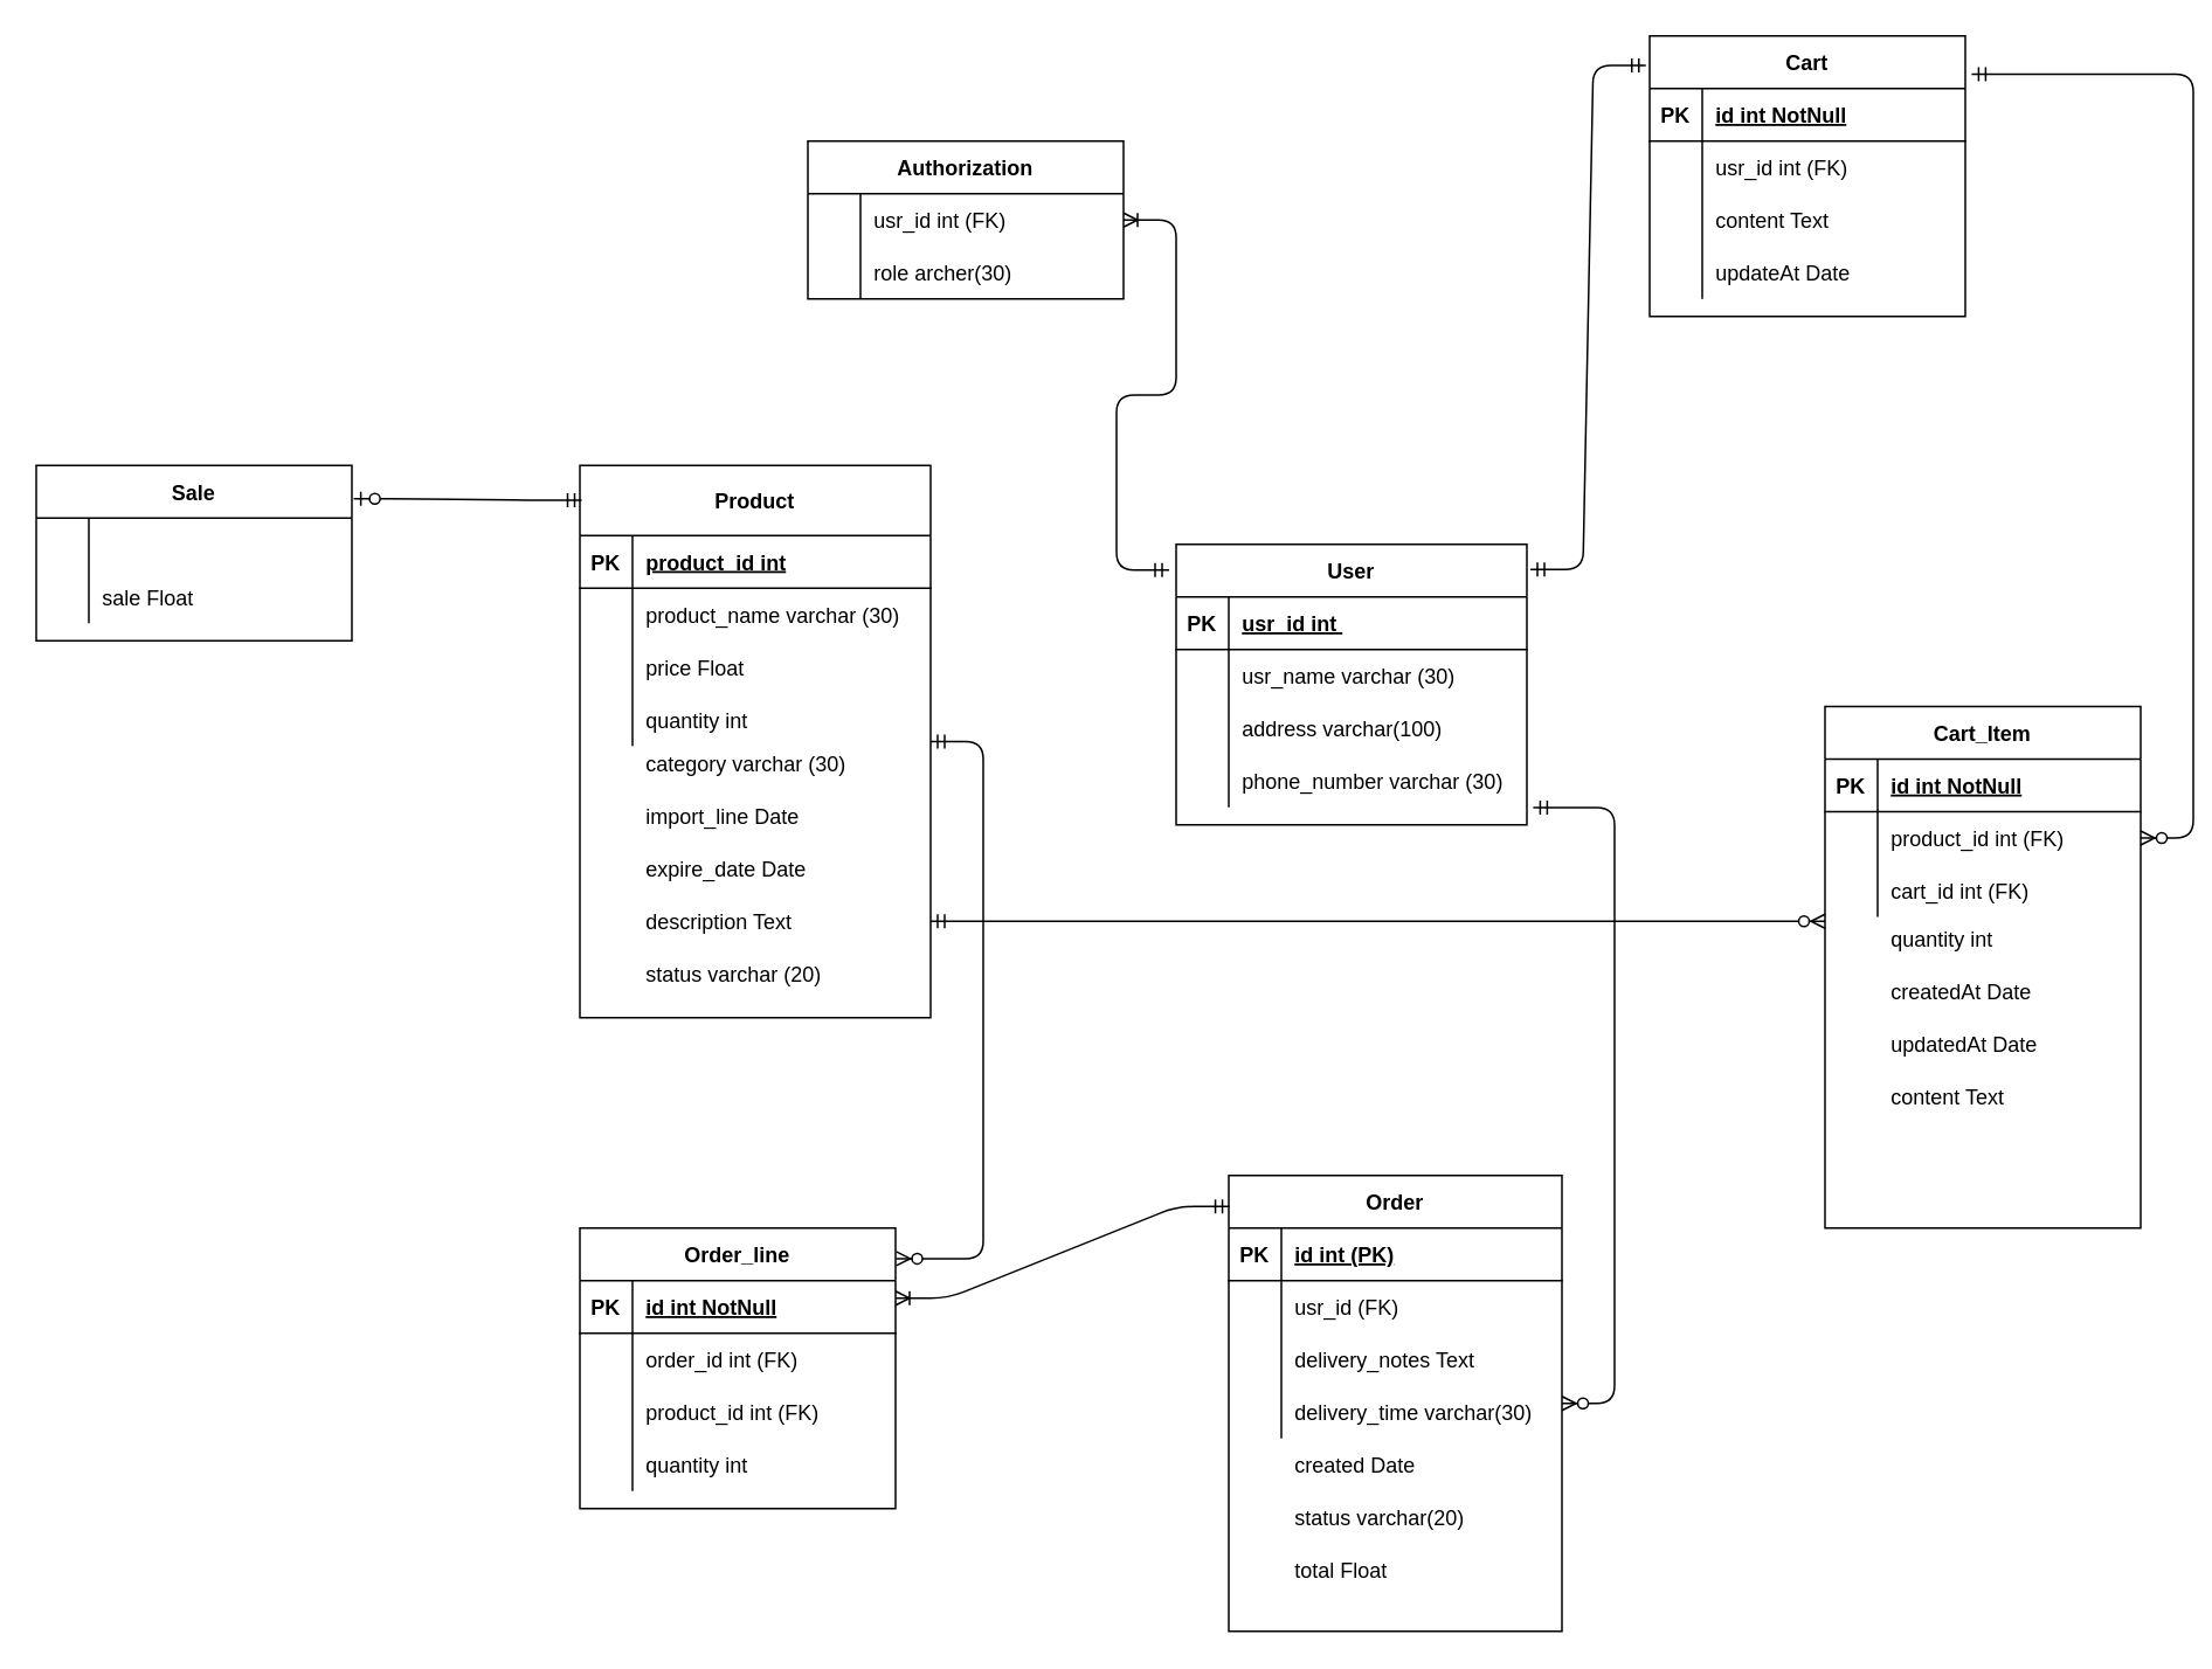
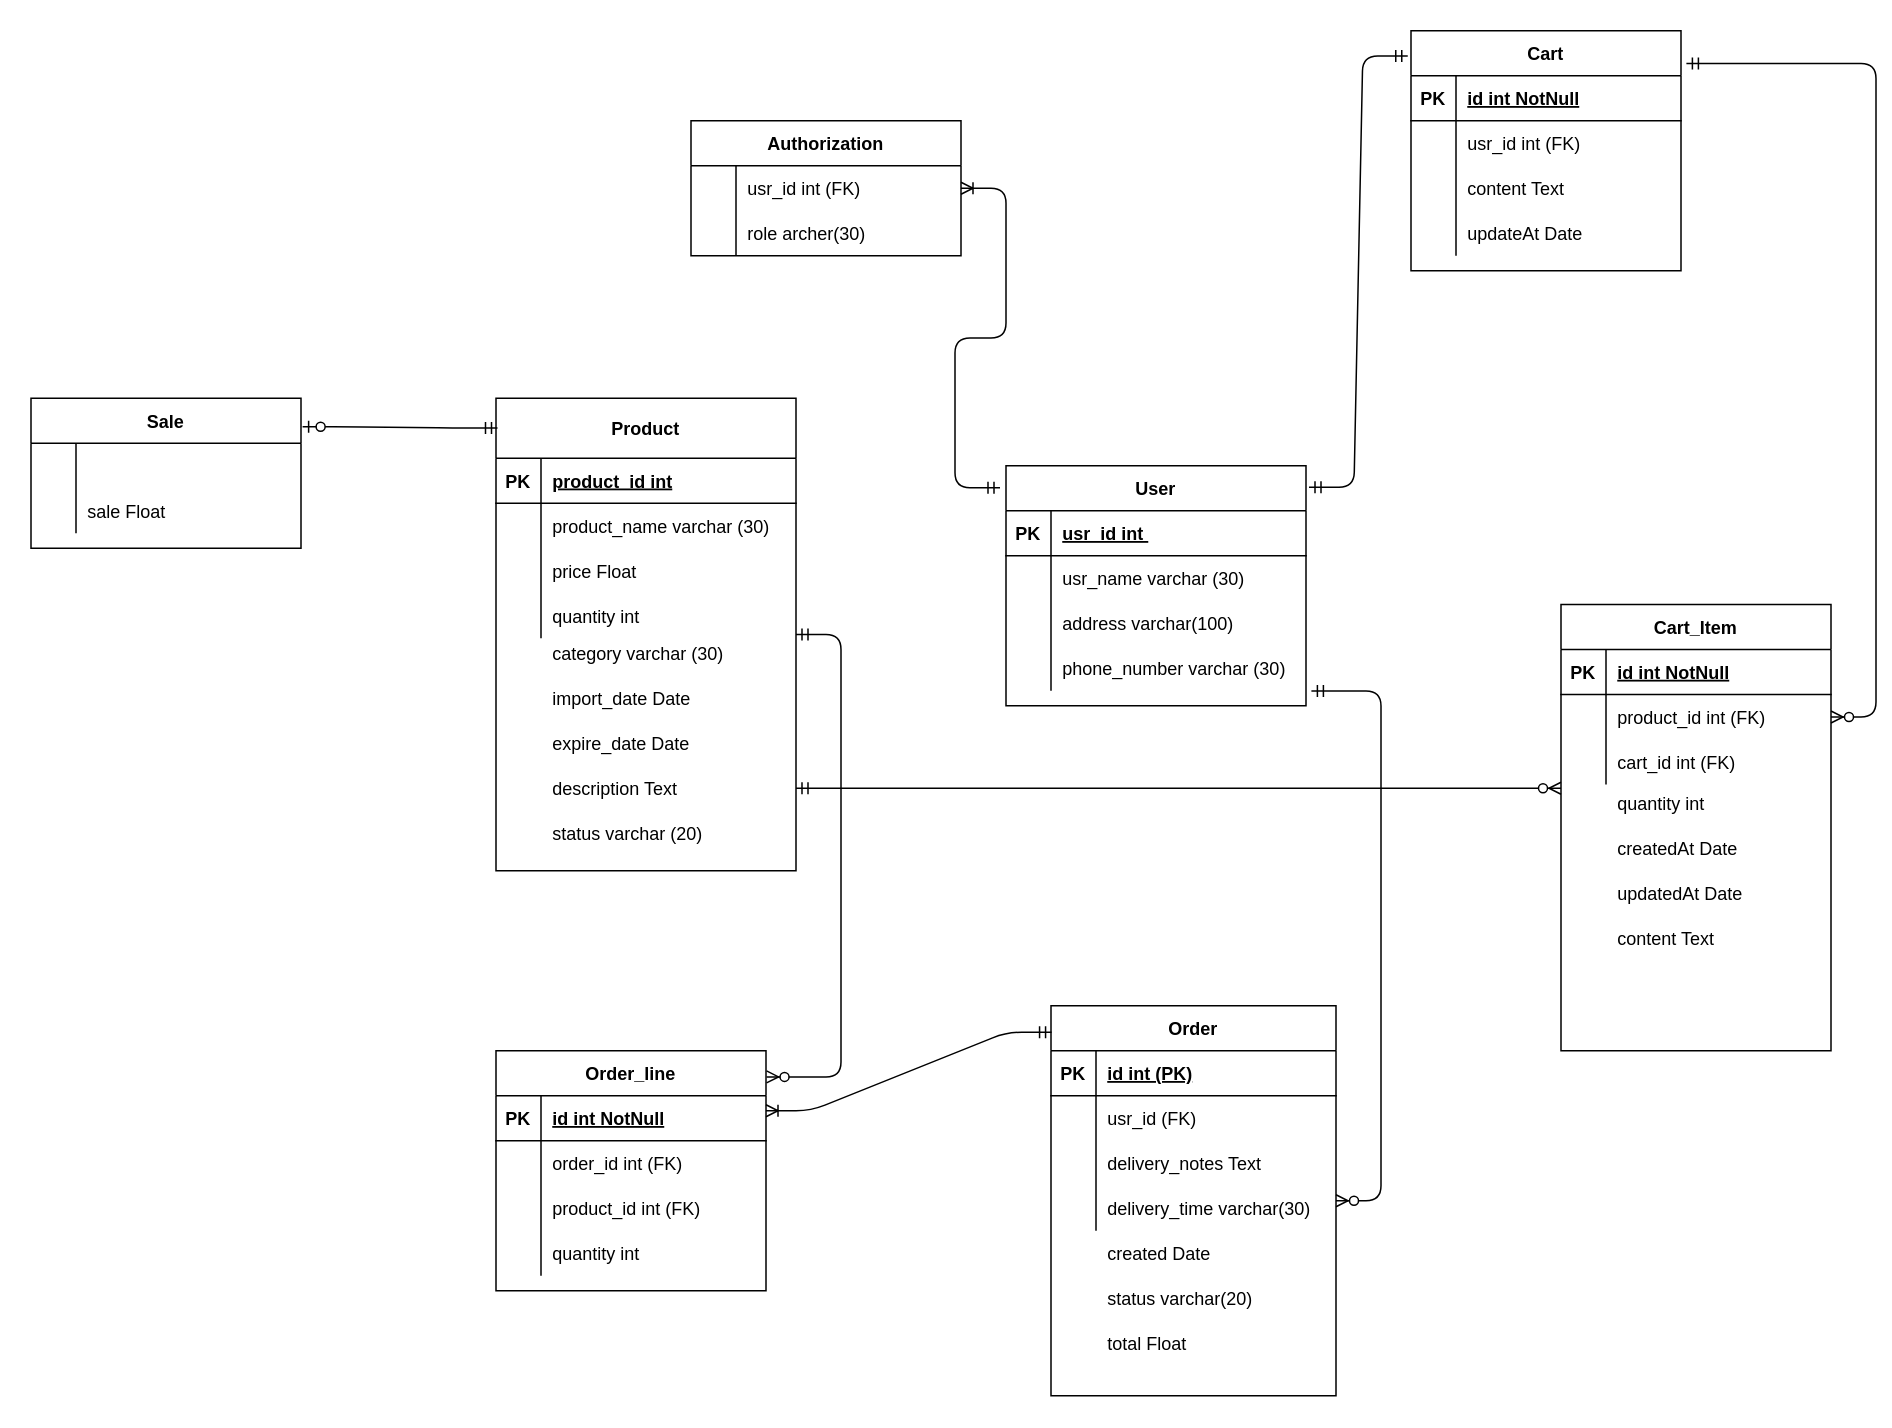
- <mxCell id="40" value="import_line Date" style="shape=partialRectangle;connectable=0;fillColor=none;top=0;left=0;bottom=0;right=0;align=left;spacingLeft=6;overflow=hidden;" parent="38" vertex="1"><mxGeometry x="30" width="170" height="30" as="geometry" /></mxCell>
+ <mxCell id="40" value="import_date Date" style="shape=partialRectangle;connectable=0;fillColor=none;top=0;left=0;bottom=0;right=0;align=left;spacingLeft=6;overflow=hidden;" parent="38" vertex="1"><mxGeometry x="30" width="170" height="30" as="geometry" /></mxCell>
